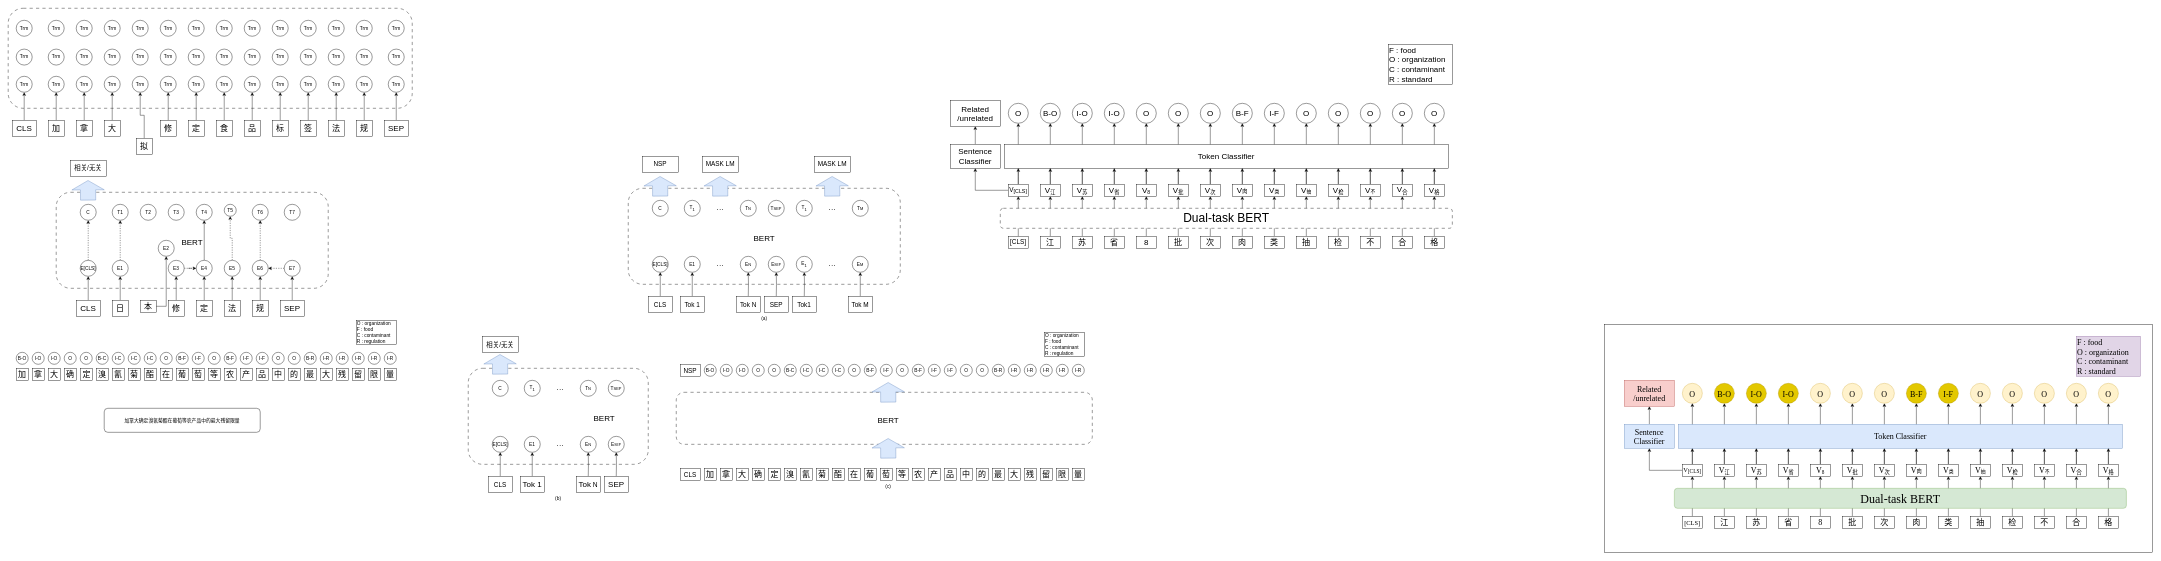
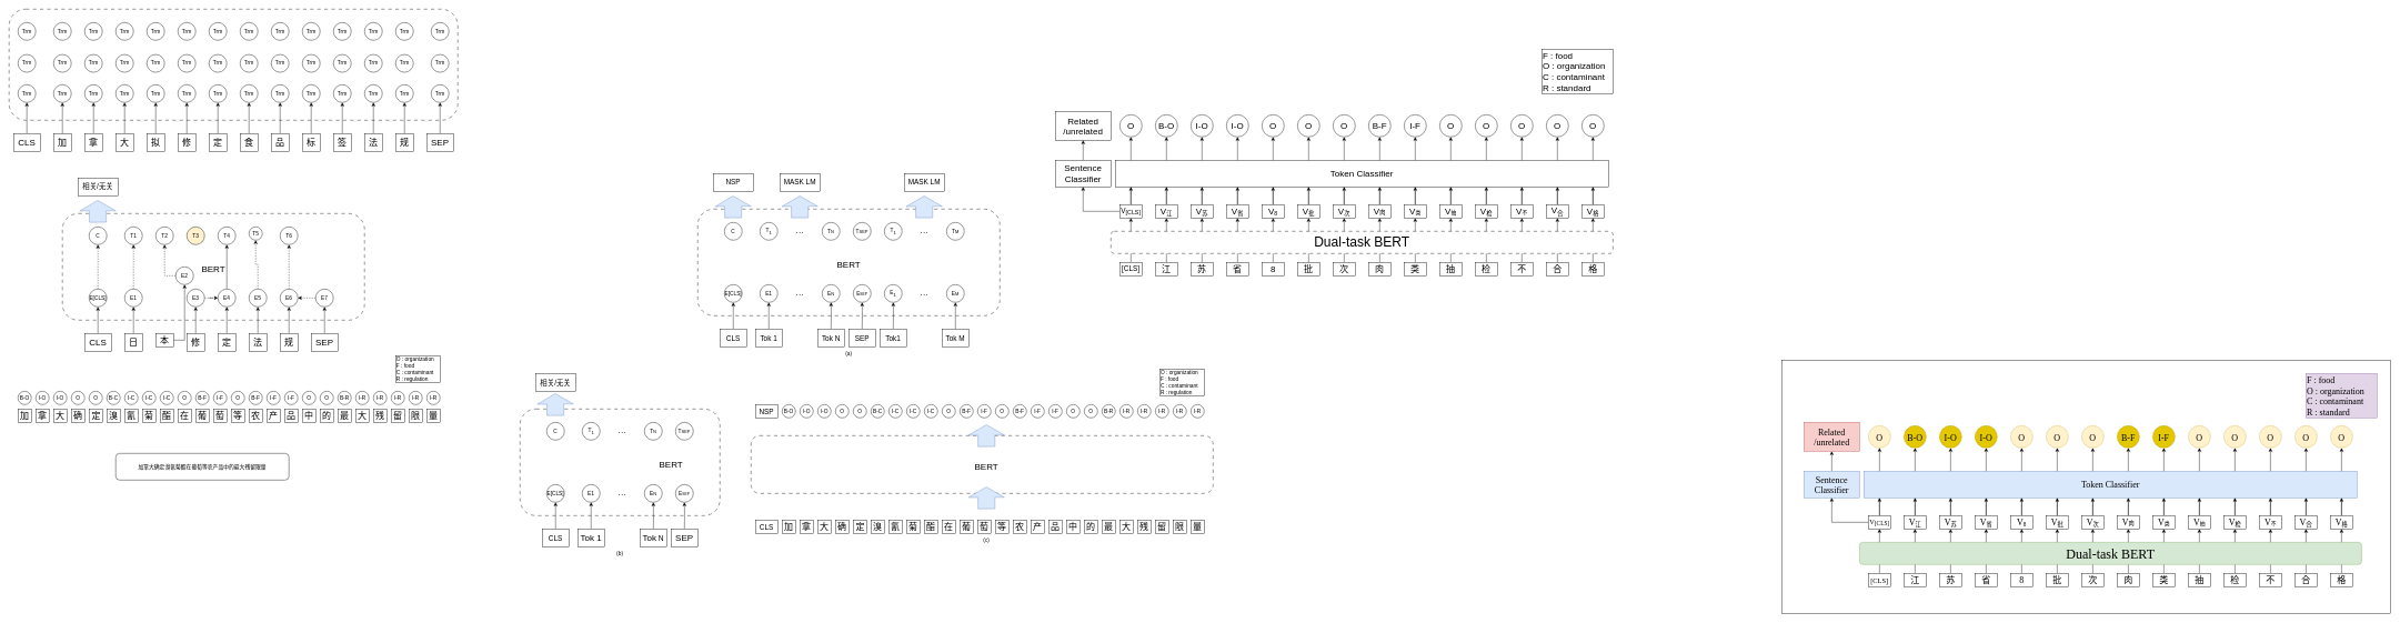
- <mxCell id="11" value="&lt;font style=&quot;font-size: 20px;&quot;&gt;拟&lt;/font&gt;" style="rounded=0;whiteSpace=wrap;html=1;" parent="1" vertex="1"><mxGeometry x="340" y="345" width="40" height="40" as="geometry" /></mxCell>
+ <mxCell id="11" value="&lt;font style=&quot;font-size: 20px;&quot;&gt;拟&lt;/font&gt;" style="rounded=0;whiteSpace=wrap;html=1;" parent="1" vertex="1"><mxGeometry x="330" y="300" width="40" height="40" as="geometry" /></mxCell>
- <mxCell id="110" value="T3" style="ellipse;whiteSpace=wrap;html=1;aspect=fixed;" parent="1" vertex="1"><mxGeometry x="420" y="510" width="40" height="40" as="geometry" /></mxCell>
+ <mxCell id="110" value="T3" style="ellipse;whiteSpace=wrap;html=1;aspect=fixed;fillColor=#fff2cc;" parent="1" vertex="1"><mxGeometry x="420" y="510" width="40" height="40" as="geometry" /></mxCell>
- <mxCell id="114" value="T7" style="ellipse;whiteSpace=wrap;html=1;aspect=fixed;" parent="1" vertex="1"><mxGeometry x="710" y="510" width="40" height="40" as="geometry" /></mxCell>
+ <mxCell id="93" value="" style="edgeStyle=orthogonalEdgeStyle;rounded=0;orthogonalLoop=1;jettySize=auto;html=1;dashed=1;" parent="1" source="94" target="108" edge="1"><mxGeometry relative="1" as="geometry" /></mxCell>
